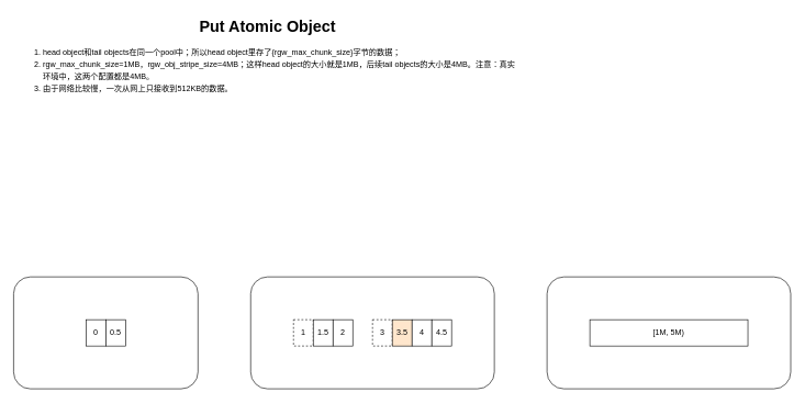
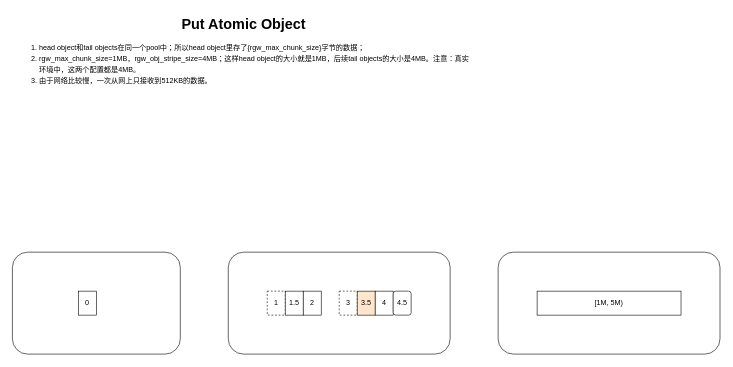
- <mxCell id="15" value="0.5" style="rounded=0;whiteSpace=wrap;html=1;strokeWidth=1;" vertex="1" parent="13"><mxGeometry x="30" width="30" height="40" as="geometry" /></mxCell>
- <mxCell id="11" value="4.5" style="rounded=0;whiteSpace=wrap;html=1;strokeWidth=1;" vertex="1" parent="4"><mxGeometry x="210" width="30" height="40" as="geometry" /></mxCell>
+ <mxCell id="11" value="4.5" style="whiteSpace=wrap;html=1;strokeWidth=1;rounded=1;" vertex="1" parent="4"><mxGeometry x="210" width="30" height="40" as="geometry" /></mxCell>
